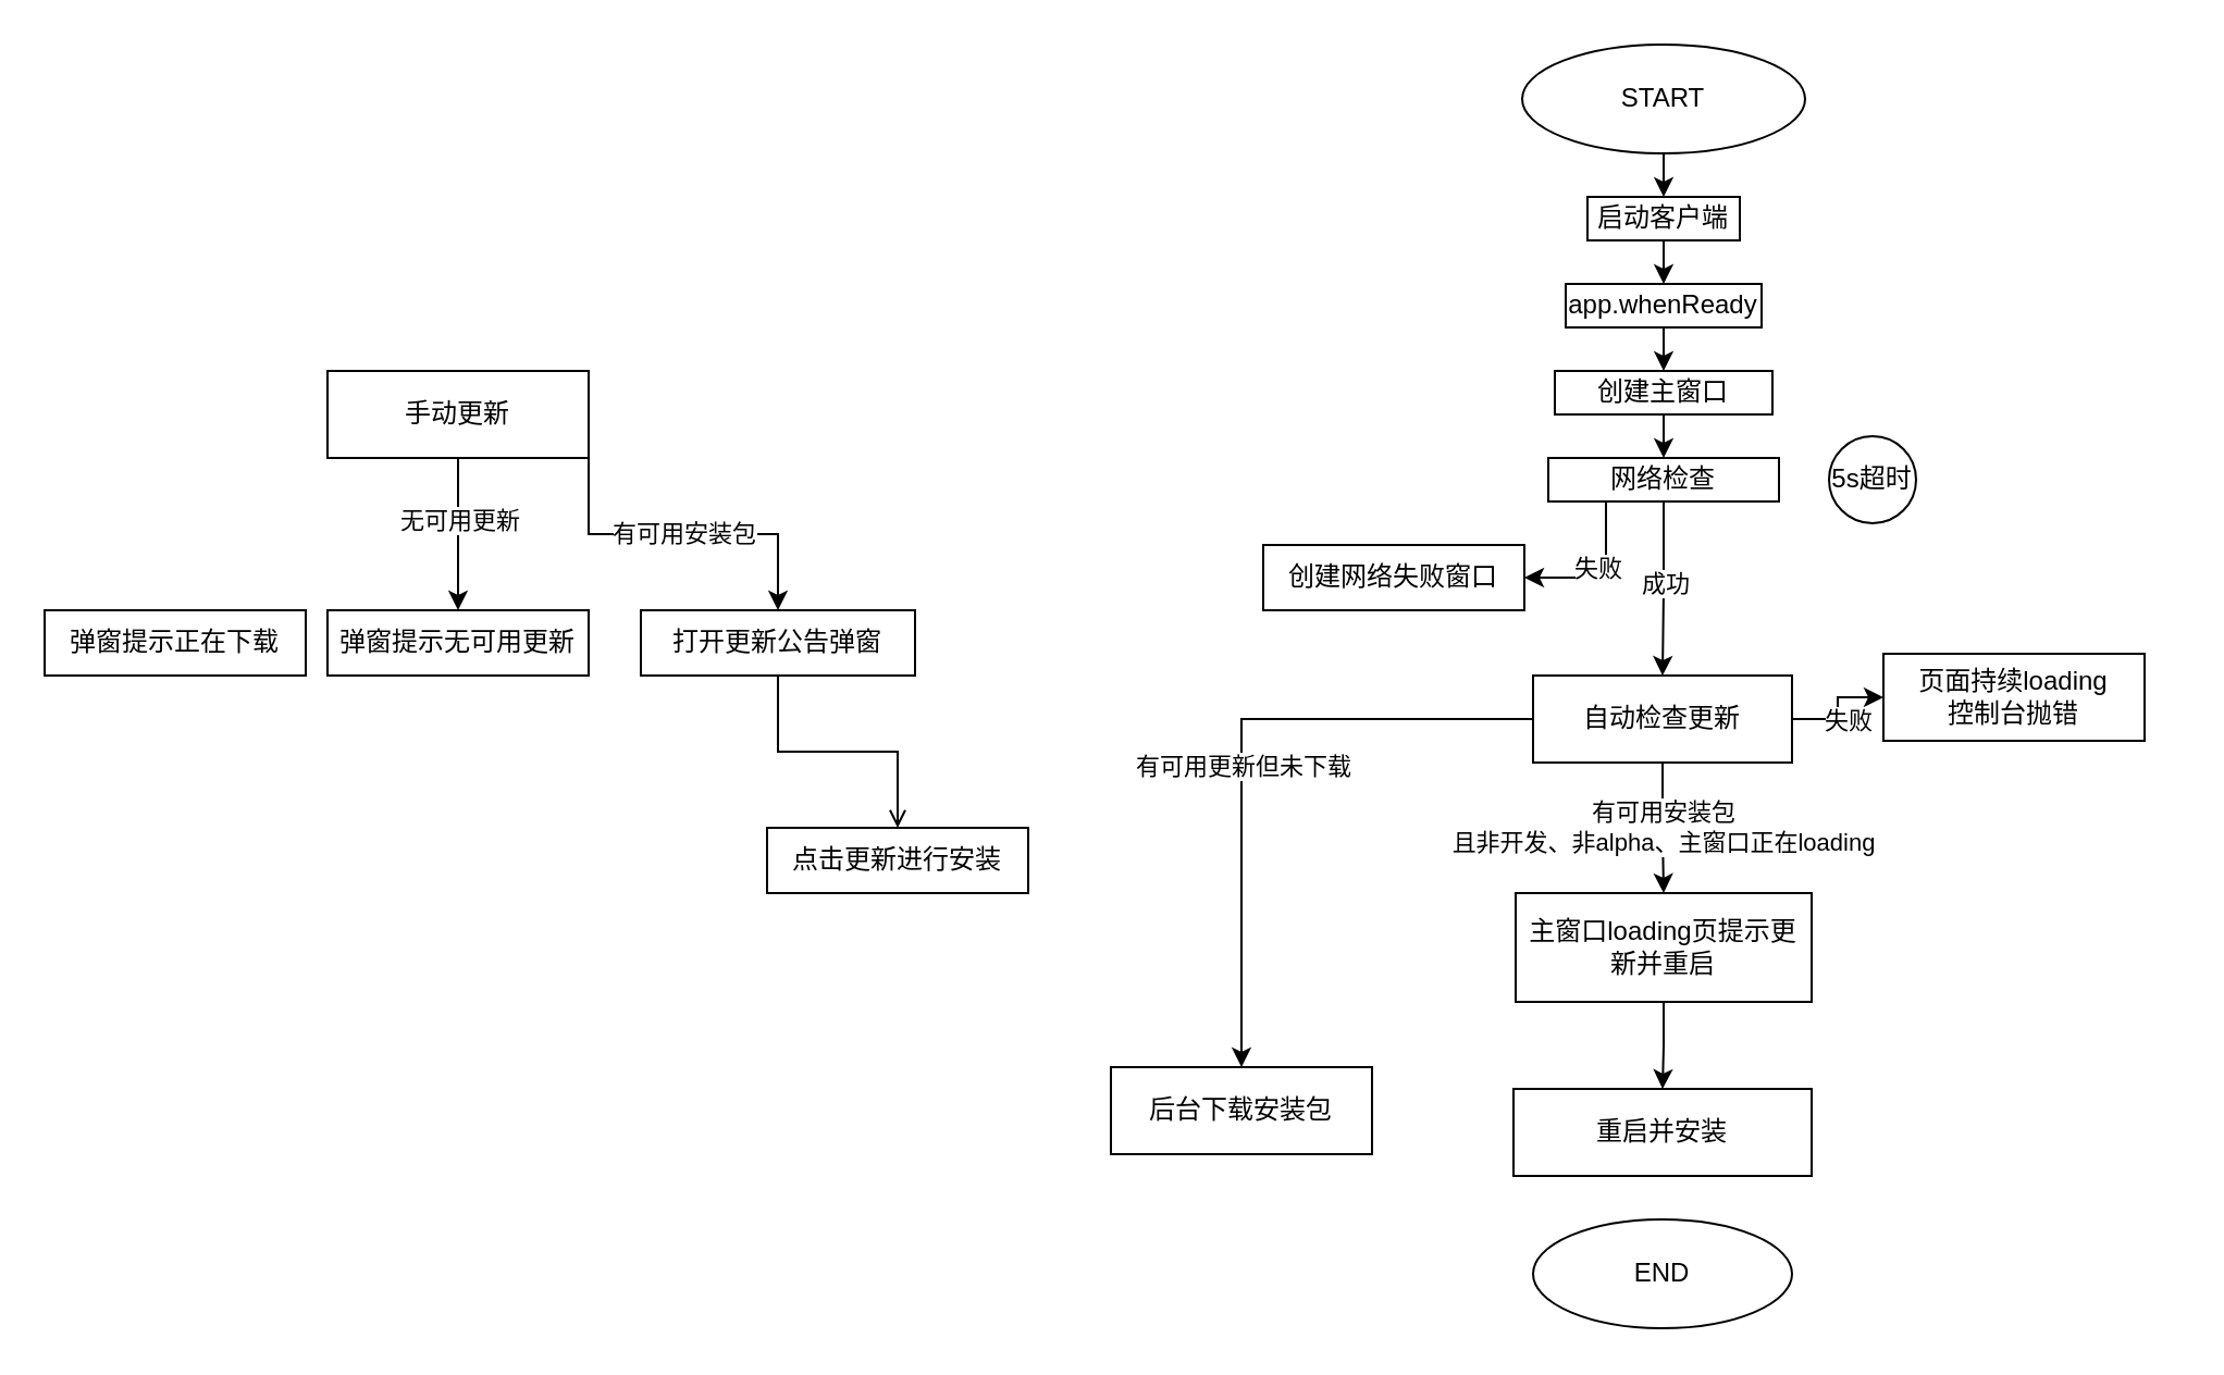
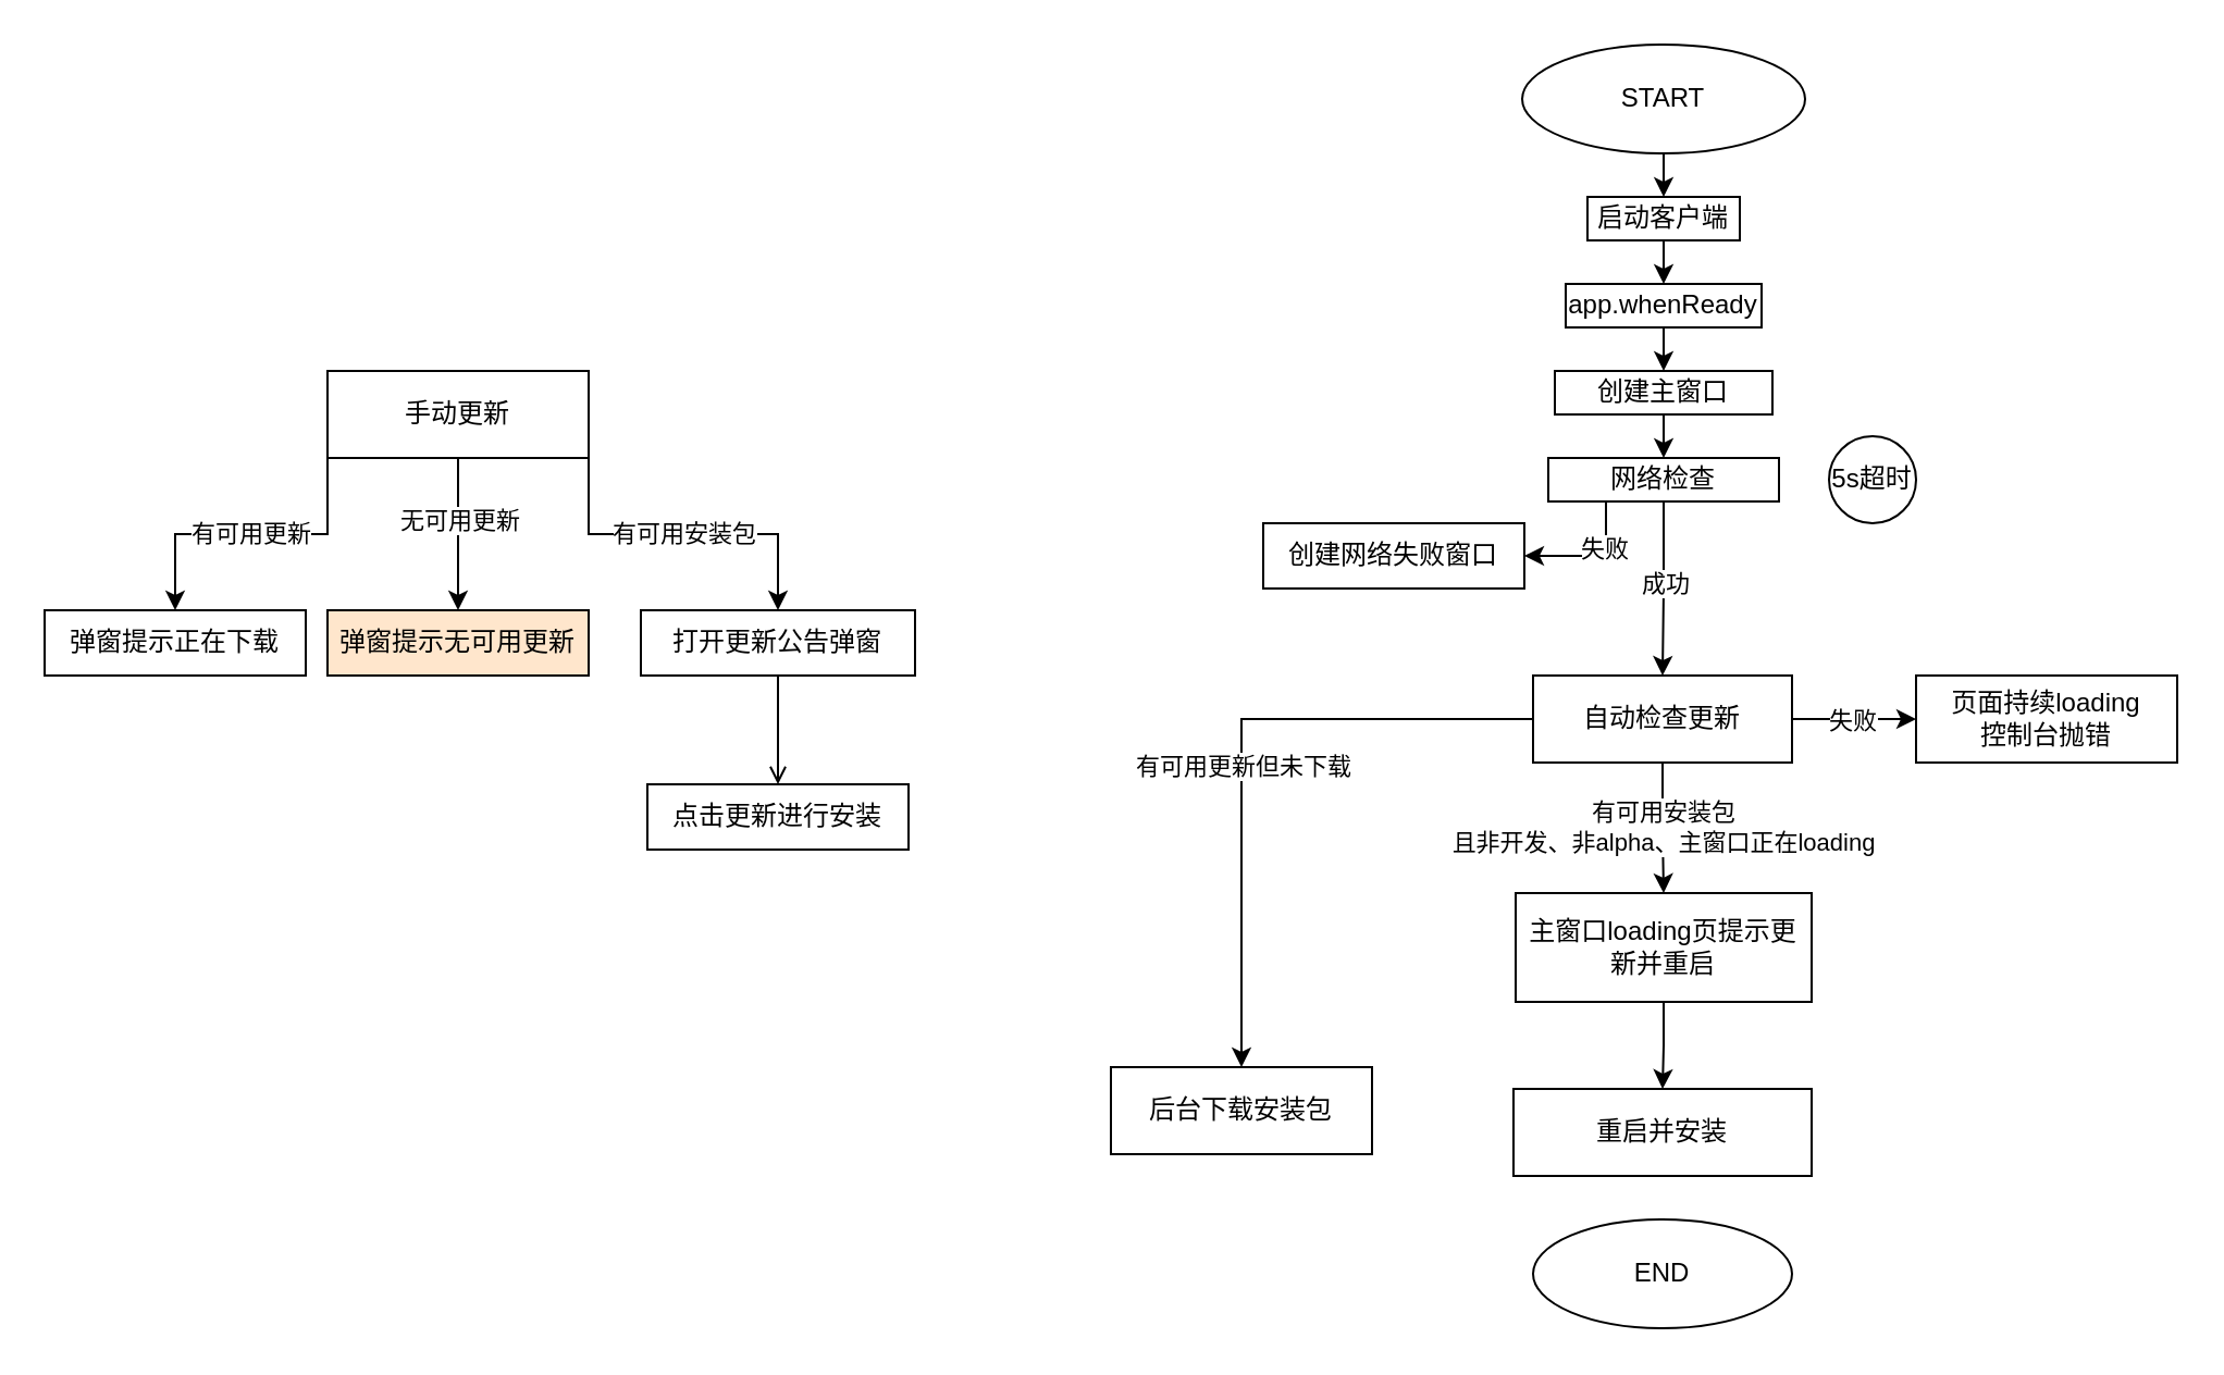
+ <mxCell id="22" value="有可用更新" style="edgeStyle=orthogonalEdgeStyle;rounded=0;orthogonalLoop=1;jettySize=auto;html=1;exitX=0;exitY=1;exitDx=0;exitDy=0;entryX=0.5;entryY=0;entryDx=0;entryDy=0;" edge="1" parent="1" source="26" target="27"><mxGeometry relative="1" as="geometry"><mxPoint x="130" y="270" as="targetPoint" /></mxGeometry></mxCell>
- <mxCell id="13" value="创建网络失败窗口" style="rounded=0;whiteSpace=wrap;html=1;" vertex="1" parent="1"><mxGeometry x="580" y="250" width="120" height="30" as="geometry" /></mxCell>
+ <mxCell id="13" value="创建网络失败窗口" style="rounded=0;whiteSpace=wrap;html=1;" vertex="1" parent="1"><mxGeometry x="580" y="240" width="120" height="30" as="geometry" /></mxCell>
- <mxCell id="28" value="弹窗提示无可用更新" style="rounded=0;whiteSpace=wrap;html=1;" vertex="1" parent="1"><mxGeometry x="150" y="280" width="120" height="30" as="geometry" /></mxCell>
+ <mxCell id="28" value="弹窗提示无可用更新" style="rounded=0;whiteSpace=wrap;html=1;fillColor=#ffe6cc;" vertex="1" parent="1"><mxGeometry x="150" y="280" width="120" height="30" as="geometry" /></mxCell>
- <mxCell id="21" value="页面持续loading&lt;br&gt;控制台抛错" style="rounded=0;whiteSpace=wrap;html=1;" vertex="1" parent="1"><mxGeometry x="865" y="300" width="120" height="40" as="geometry" /></mxCell>
+ <mxCell id="21" value="页面持续loading&lt;br&gt;控制台抛错" style="rounded=0;whiteSpace=wrap;html=1;" vertex="1" parent="1"><mxGeometry x="880" y="310" width="120" height="40" as="geometry" /></mxCell>
- <mxCell id="37" value="点击更新进行安装" style="rounded=0;whiteSpace=wrap;html=1;" vertex="1" parent="1"><mxGeometry x="352" y="380" width="120" height="30" as="geometry" /></mxCell>
+ <mxCell id="37" value="点击更新进行安装" style="rounded=0;whiteSpace=wrap;html=1;" vertex="1" parent="1"><mxGeometry x="297" y="360" width="120" height="30" as="geometry" /></mxCell>
